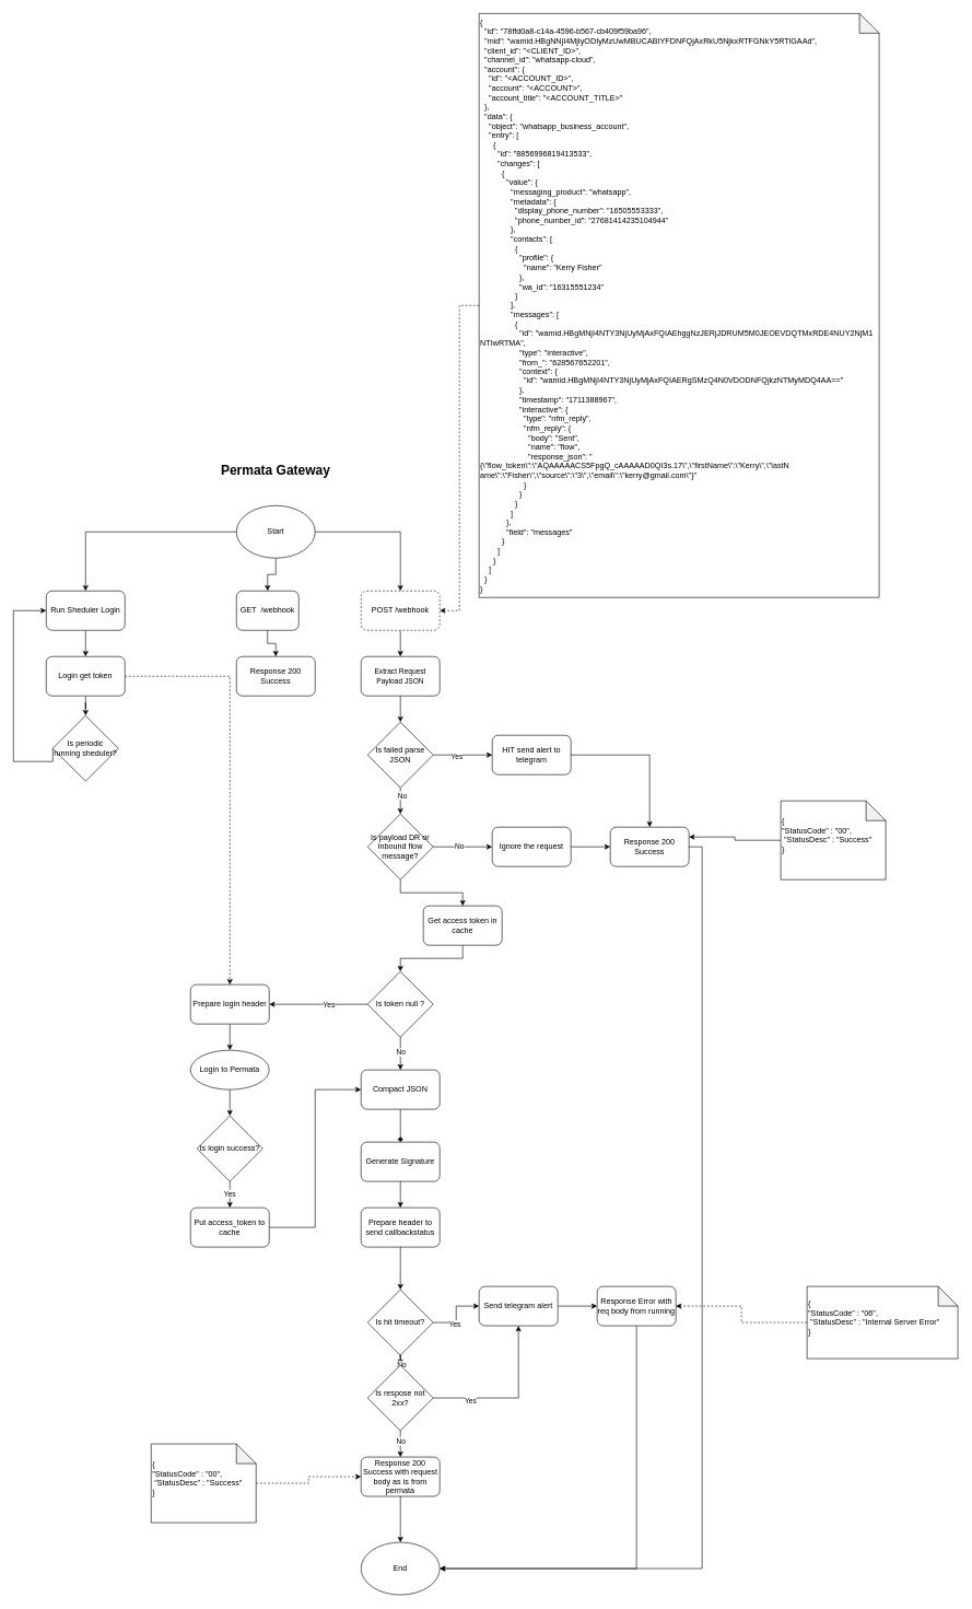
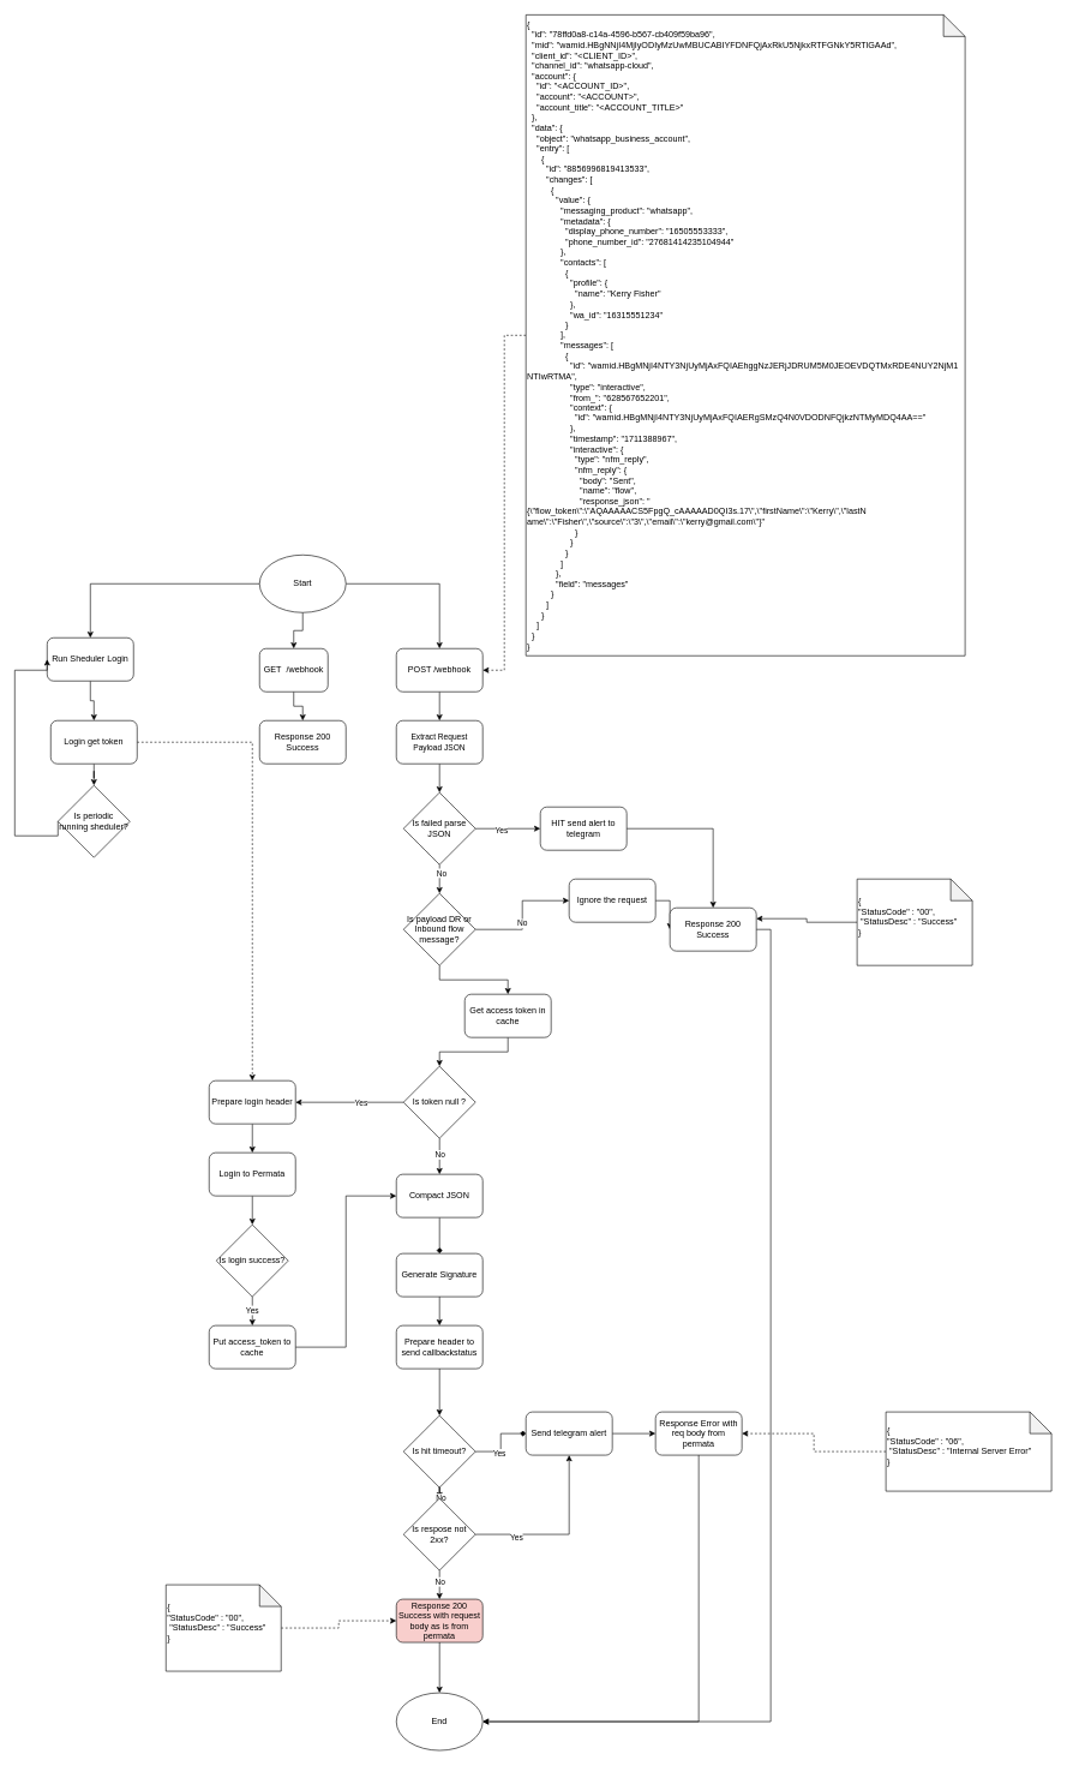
- <mxCell id="74" value="Permata Gateway" style="text;html=1;strokeColor=none;fillColor=none;align=center;verticalAlign=middle;whiteSpace=wrap;rounded=0;fontSize=20;fontStyle=1;" parent="1" vertex="1"><mxGeometry x="170" width="500" height="30" as="geometry" y="700" /></mxCell>
- <mxCell id="11" value="Run Sheduler Login" style="rounded=1;whiteSpace=wrap;html=1;" parent="1" vertex="1"><mxGeometry x="70" y="900" width="120" height="60" as="geometry" /></mxCell>
+ <mxCell id="11" value="Run Sheduler Login" style="rounded=1;whiteSpace=wrap;html=1;" parent="1" vertex="1"><mxGeometry x="65" y="885" width="120" height="60" as="geometry" /></mxCell>
- <mxCell id="7" value="POST /webhook" style="rounded=1;whiteSpace=wrap;html=1;dashed=1;" parent="1" vertex="1"><mxGeometry x="550" y="900" width="120" height="60" as="geometry" /></mxCell>
+ <mxCell id="7" value="POST /webhook" style="rounded=1;whiteSpace=wrap;html=1;" parent="1" vertex="1"><mxGeometry x="550" y="900" width="120" height="60" as="geometry" /></mxCell>
- <mxCell id="25" value="Ignore the request" style="rounded=1;whiteSpace=wrap;html=1;" parent="1" vertex="1"><mxGeometry x="750" y="1260" width="120" height="60" as="geometry" /></mxCell>
+ <mxCell id="25" value="Ignore the request" style="rounded=1;whiteSpace=wrap;html=1;" parent="1" vertex="1"><mxGeometry x="790" y="1220" width="120" height="60" as="geometry" /></mxCell>
- <mxCell id="45" value="Login to Permata" style="ellipse;whiteSpace=wrap;html=1;" parent="1" vertex="1"><mxGeometry x="290" y="1600" width="120" height="60" as="geometry" /></mxCell>
+ <mxCell id="45" value="Login to Permata" style="rounded=1;whiteSpace=wrap;html=1;" parent="1" vertex="1"><mxGeometry x="290" y="1600" width="120" height="60" as="geometry" /></mxCell>
- <mxCell id="57" value="" style="edgeStyle=orthogonalEdgeStyle;rounded=0;orthogonalLoop=1;jettySize=auto;html=1;" parent="1" source="61" target="63" edge="1"><mxGeometry relative="1" as="geometry" /></mxCell>
+ <mxCell id="57" value="" style="edgeStyle=orthogonalEdgeStyle;rounded=0;orthogonalLoop=1;jettySize=auto;html=1;endArrow=diamond;" parent="1" source="61" target="63" edge="1"><mxGeometry relative="1" as="geometry" /></mxCell>
- <mxCell id="70" value="Response Error with req body from running" style="rounded=1;whiteSpace=wrap;html=1;" parent="1" vertex="1"><mxGeometry x="910" y="1960" width="120" height="60" as="geometry" /></mxCell>
+ <mxCell id="70" value="Response Error with req body from permata" style="rounded=1;whiteSpace=wrap;html=1;" parent="1" vertex="1"><mxGeometry x="910" y="1960" width="120" height="60" as="geometry" /></mxCell>
- <mxCell id="72" value="Response 200 Success with request body as is from permata" style="rounded=1;whiteSpace=wrap;html=1;" parent="1" vertex="1"><mxGeometry x="550" y="2220" width="120" height="60" as="geometry" /></mxCell>
+ <mxCell id="72" value="Response 200 Success with request body as is from permata" style="rounded=1;whiteSpace=wrap;html=1;fillColor=#f8cecc;" parent="1" vertex="1"><mxGeometry x="550" y="2220" width="120" height="60" as="geometry" /></mxCell>
